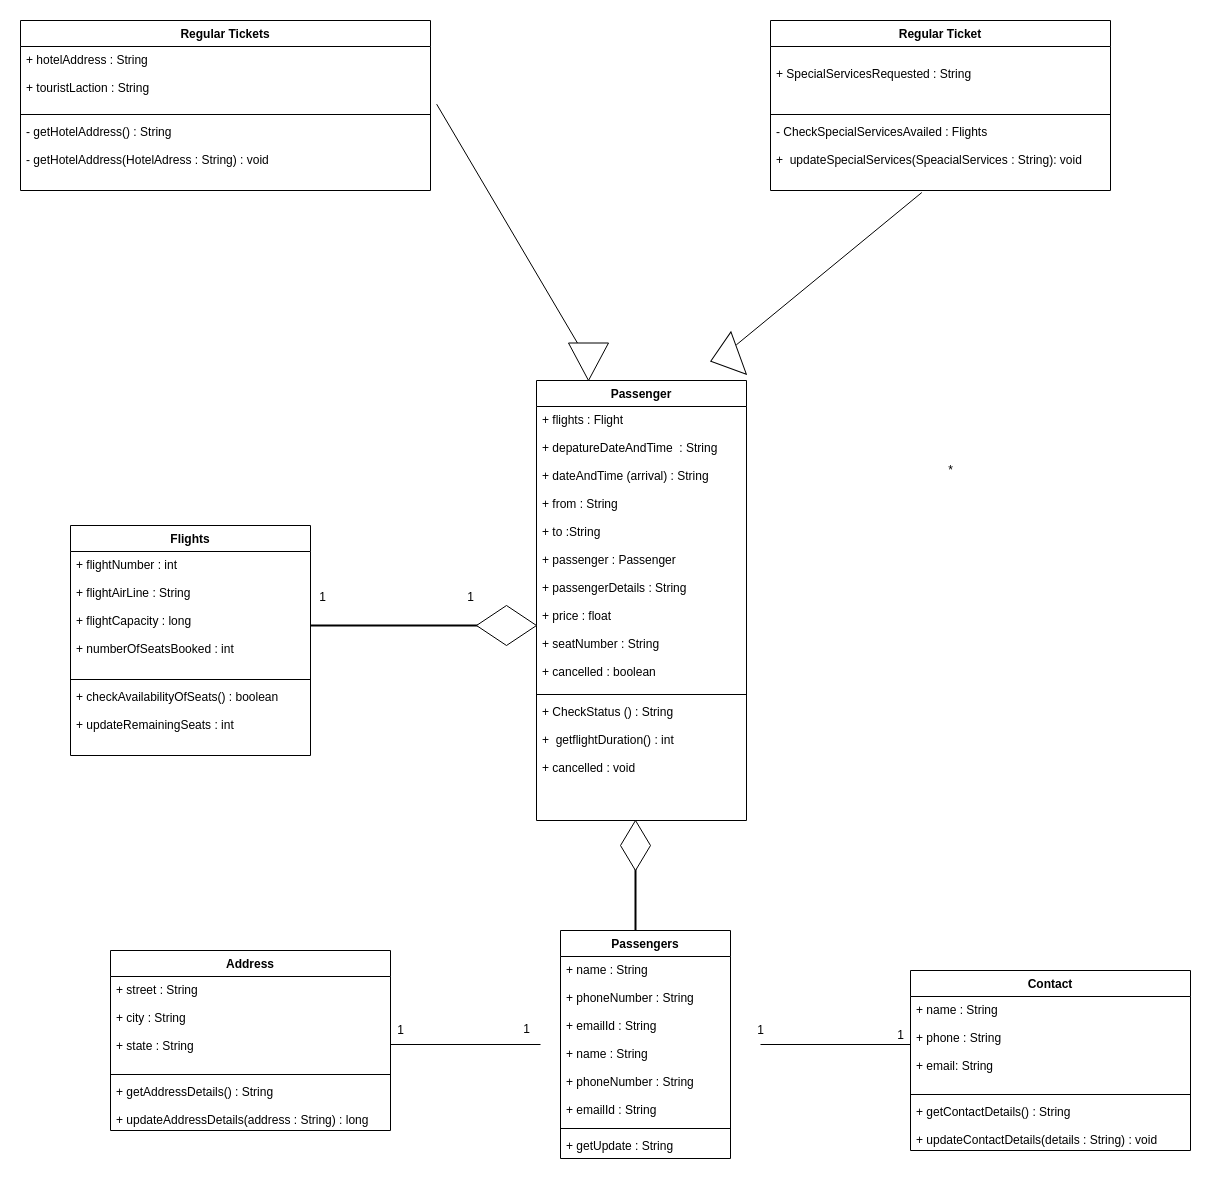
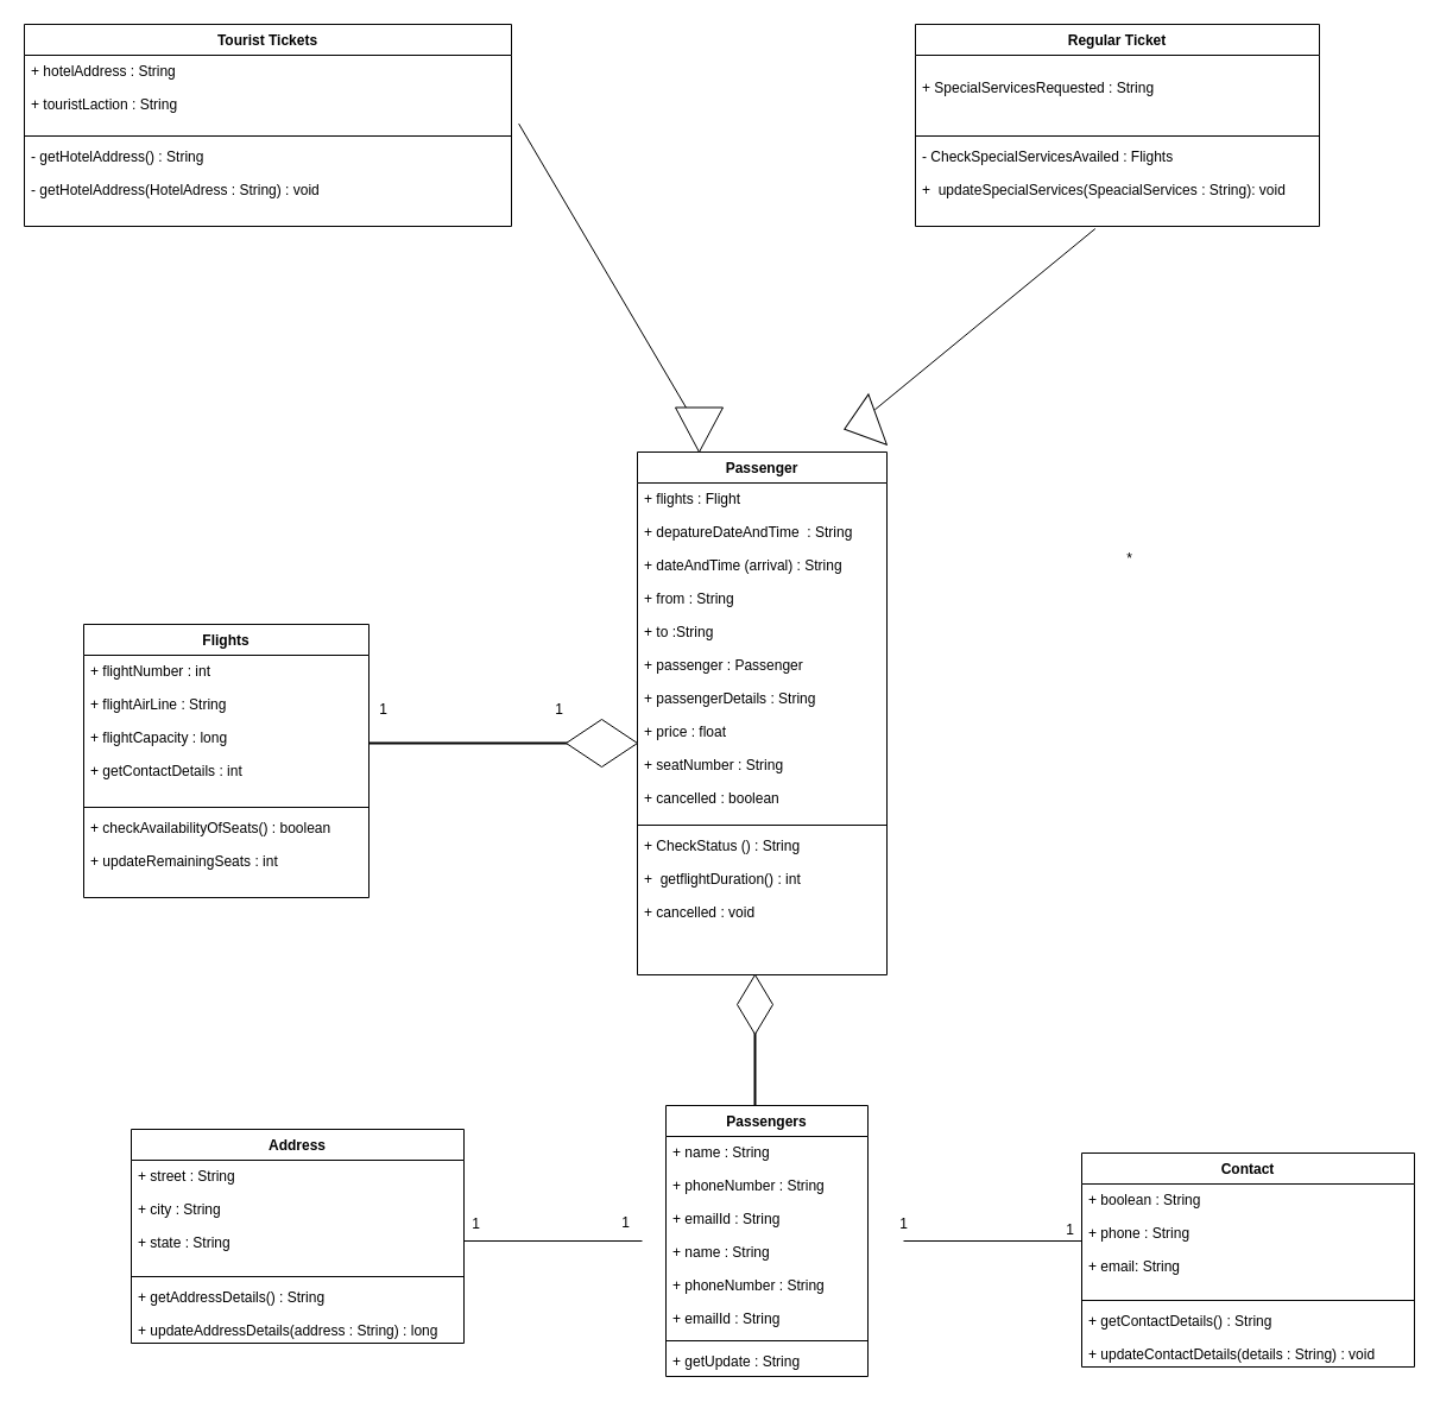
- <mxCell id="40" value="Regular Tickets" style="swimlane;fontStyle=1;align=center;verticalAlign=top;childLayout=stackLayout;horizontal=1;startSize=26;horizontalStack=0;resizeParent=1;resizeParentMax=0;resizeLast=0;collapsible=1;marginBottom=0;" vertex="1" parent="1"><mxGeometry x="20" y="20" width="410" height="170" as="geometry" /></mxCell>
+ <mxCell id="40" value="Tourist Tickets" style="swimlane;fontStyle=1;align=center;verticalAlign=top;childLayout=stackLayout;horizontal=1;startSize=26;horizontalStack=0;resizeParent=1;resizeParentMax=0;resizeLast=0;collapsible=1;marginBottom=0;" vertex="1" parent="1"><mxGeometry x="20" y="20" width="410" height="170" as="geometry" /></mxCell>
- <mxCell id="3" value="+ flightNumber : int&#10;&#10;+ flightAirLine : String&#10;&#10;+ flightCapacity : long &#10;&#10;+ numberOfSeatsBooked : int&#10;" style="text;strokeColor=none;fillColor=none;align=left;verticalAlign=top;spacingLeft=4;spacingRight=4;overflow=hidden;rotatable=0;points=[[0,0.5],[1,0.5]];portConstraint=eastwest;" parent="2" vertex="1"><mxGeometry y="26" width="240" height="124" as="geometry" /></mxCell>
+ <mxCell id="3" value="+ flightNumber : int&#10;&#10;+ flightAirLine : String&#10;&#10;+ flightCapacity : long &#10;&#10;+ getContactDetails : int&#10;" style="text;strokeColor=none;fillColor=none;align=left;verticalAlign=top;spacingLeft=4;spacingRight=4;overflow=hidden;rotatable=0;points=[[0,0.5],[1,0.5]];portConstraint=eastwest;" parent="2" vertex="1"><mxGeometry y="26" width="240" height="124" as="geometry" /></mxCell>
- <mxCell id="29" value="+ name : String&#10;&#10;+ phone : String&#10;&#10;+ email: String" style="text;strokeColor=none;fillColor=none;align=left;verticalAlign=top;spacingLeft=4;spacingRight=4;overflow=hidden;rotatable=0;points=[[0,0.5],[1,0.5]];portConstraint=eastwest;" vertex="1" parent="28"><mxGeometry y="26" width="280" height="94" as="geometry" /></mxCell>
+ <mxCell id="29" value="+ boolean : String&#10;&#10;+ phone : String&#10;&#10;+ email: String" style="text;strokeColor=none;fillColor=none;align=left;verticalAlign=top;spacingLeft=4;spacingRight=4;overflow=hidden;rotatable=0;points=[[0,0.5],[1,0.5]];portConstraint=eastwest;" vertex="1" parent="28"><mxGeometry y="26" width="280" height="94" as="geometry" /></mxCell>
